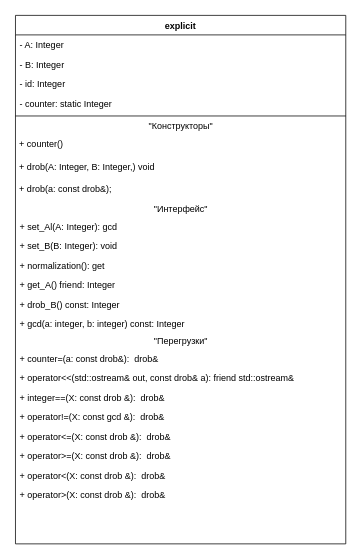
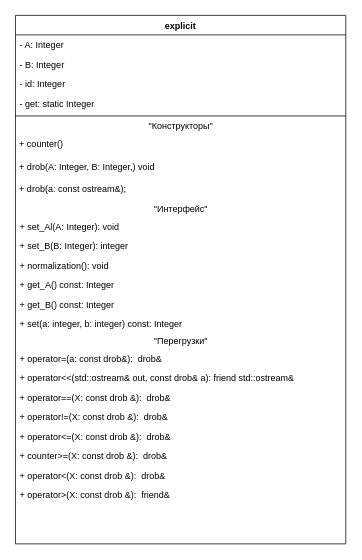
- <mxCell id="6" value="- counter: static Integer" style="text;align=left;verticalAlign=top;spacingLeft=4;spacingRight=4;overflow=hidden;rotatable=0;points=[[0,0.5],[1,0.5]];portConstraint=eastwest;rounded=0;shadow=0;html=0;" parent="2" vertex="1"><mxGeometry y="104" width="440" height="26" as="geometry" /></mxCell>
+ <mxCell id="6" value="- get: static Integer" style="text;align=left;verticalAlign=top;spacingLeft=4;spacingRight=4;overflow=hidden;rotatable=0;points=[[0,0.5],[1,0.5]];portConstraint=eastwest;rounded=0;shadow=0;html=0;" parent="2" vertex="1"><mxGeometry y="104" width="440" height="26" as="geometry" /></mxCell>
- <mxCell id="11" value="&amp;nbsp;+ drob(a&lt;span&gt;: const drob&amp;amp;&lt;/span&gt;);" style="text;whiteSpace=wrap;html=1;" parent="2" vertex="1"><mxGeometry y="218" width="440" height="30" as="geometry" /></mxCell>
+ <mxCell id="11" value="&amp;nbsp;+ drob(a&lt;span&gt;: const ostream&amp;amp;&lt;/span&gt;);" style="text;whiteSpace=wrap;html=1;" parent="2" vertex="1"><mxGeometry y="218" width="440" height="30" as="geometry" /></mxCell>
- <mxCell id="13" value="+ set_Al(A: Integer): gcd " style="text;strokeColor=none;fillColor=none;align=left;verticalAlign=top;spacingLeft=4;spacingRight=4;overflow=hidden;rotatable=0;points=[[0,0.5],[1,0.5]];portConstraint=eastwest;" parent="2" vertex="1"><mxGeometry y="268" width="440" height="26" as="geometry" /></mxCell>
+ <mxCell id="13" value="+ set_Al(A: Integer): void " style="text;strokeColor=none;fillColor=none;align=left;verticalAlign=top;spacingLeft=4;spacingRight=4;overflow=hidden;rotatable=0;points=[[0,0.5],[1,0.5]];portConstraint=eastwest;" parent="2" vertex="1"><mxGeometry y="268" width="440" height="26" as="geometry" /></mxCell>
- <mxCell id="14" value="+ set_B(B: Integer): void " style="text;strokeColor=none;fillColor=none;align=left;verticalAlign=top;spacingLeft=4;spacingRight=4;overflow=hidden;rotatable=0;points=[[0,0.5],[1,0.5]];portConstraint=eastwest;" parent="2" vertex="1"><mxGeometry y="294" width="440" height="26" as="geometry" /></mxCell>
+ <mxCell id="14" value="+ set_B(B: Integer): integer " style="text;strokeColor=none;fillColor=none;align=left;verticalAlign=top;spacingLeft=4;spacingRight=4;overflow=hidden;rotatable=0;points=[[0,0.5],[1,0.5]];portConstraint=eastwest;" parent="2" vertex="1"><mxGeometry y="294" width="440" height="26" as="geometry" /></mxCell>
- <mxCell id="15" value="+ normalization(): get " style="text;strokeColor=none;fillColor=none;align=left;verticalAlign=top;spacingLeft=4;spacingRight=4;overflow=hidden;rotatable=0;points=[[0,0.5],[1,0.5]];portConstraint=eastwest;" parent="2" vertex="1"><mxGeometry y="320" width="440" height="26" as="geometry" /></mxCell>
+ <mxCell id="15" value="+ normalization(): void " style="text;strokeColor=none;fillColor=none;align=left;verticalAlign=top;spacingLeft=4;spacingRight=4;overflow=hidden;rotatable=0;points=[[0,0.5],[1,0.5]];portConstraint=eastwest;" parent="2" vertex="1"><mxGeometry y="320" width="440" height="26" as="geometry" /></mxCell>
- <mxCell id="16" value="+ get_A() friend: Integer" style="text;strokeColor=none;fillColor=none;align=left;verticalAlign=top;spacingLeft=4;spacingRight=4;overflow=hidden;rotatable=0;points=[[0,0.5],[1,0.5]];portConstraint=eastwest;" parent="2" vertex="1"><mxGeometry y="346" width="440" height="26" as="geometry" /></mxCell>
+ <mxCell id="16" value="+ get_A() const: Integer" style="text;strokeColor=none;fillColor=none;align=left;verticalAlign=top;spacingLeft=4;spacingRight=4;overflow=hidden;rotatable=0;points=[[0,0.5],[1,0.5]];portConstraint=eastwest;" parent="2" vertex="1"><mxGeometry y="346" width="440" height="26" as="geometry" /></mxCell>
- <mxCell id="17" value="+ drob_B() const: Integer        " style="text;strokeColor=none;fillColor=none;align=left;verticalAlign=top;spacingLeft=4;spacingRight=4;overflow=hidden;rotatable=0;points=[[0,0.5],[1,0.5]];portConstraint=eastwest;" parent="2" vertex="1"><mxGeometry y="372" width="440" height="26" as="geometry" /></mxCell>
+ <mxCell id="17" value="+ get_B() const: Integer        " style="text;strokeColor=none;fillColor=none;align=left;verticalAlign=top;spacingLeft=4;spacingRight=4;overflow=hidden;rotatable=0;points=[[0,0.5],[1,0.5]];portConstraint=eastwest;" parent="2" vertex="1"><mxGeometry y="372" width="440" height="26" as="geometry" /></mxCell>
- <mxCell id="18" value="+ gcd(a: integer, b: integer) const: Integer        " style="text;strokeColor=none;fillColor=none;align=left;verticalAlign=top;spacingLeft=4;spacingRight=4;overflow=hidden;rotatable=0;points=[[0,0.5],[1,0.5]];portConstraint=eastwest;" parent="2" vertex="1"><mxGeometry y="398" width="440" height="26" as="geometry" /></mxCell>
+ <mxCell id="18" value="+ set(a: integer, b: integer) const: Integer        " style="text;strokeColor=none;fillColor=none;align=left;verticalAlign=top;spacingLeft=4;spacingRight=4;overflow=hidden;rotatable=0;points=[[0,0.5],[1,0.5]];portConstraint=eastwest;" parent="2" vertex="1"><mxGeometry y="398" width="440" height="26" as="geometry" /></mxCell>
- <mxCell id="20" value="+ counter=(a: const drob&amp;):  drob&amp;" style="text;strokeColor=none;fillColor=none;align=left;verticalAlign=top;spacingLeft=4;spacingRight=4;overflow=hidden;rotatable=0;points=[[0,0.5],[1,0.5]];portConstraint=eastwest;" parent="2" vertex="1"><mxGeometry y="444" width="440" height="26" as="geometry" /></mxCell>
+ <mxCell id="20" value="+ operator=(a: const drob&amp;):  drob&amp;" style="text;strokeColor=none;fillColor=none;align=left;verticalAlign=top;spacingLeft=4;spacingRight=4;overflow=hidden;rotatable=0;points=[[0,0.5],[1,0.5]];portConstraint=eastwest;" parent="2" vertex="1"><mxGeometry y="444" width="440" height="26" as="geometry" /></mxCell>
- <mxCell id="22" value="+ integer==(X: const drob &amp;):  drob&amp;" style="text;strokeColor=none;fillColor=none;align=left;verticalAlign=top;spacingLeft=4;spacingRight=4;overflow=hidden;rotatable=0;points=[[0,0.5],[1,0.5]];portConstraint=eastwest;" parent="2" vertex="1"><mxGeometry y="496" width="440" height="26" as="geometry" /></mxCell>
+ <mxCell id="22" value="+ operator==(X: const drob &amp;):  drob&amp;" style="text;strokeColor=none;fillColor=none;align=left;verticalAlign=top;spacingLeft=4;spacingRight=4;overflow=hidden;rotatable=0;points=[[0,0.5],[1,0.5]];portConstraint=eastwest;" parent="2" vertex="1"><mxGeometry y="496" width="440" height="26" as="geometry" /></mxCell>
- <mxCell id="23" value="+ operator!=(X: const gcd &amp;):  drob&amp;" style="text;strokeColor=none;fillColor=none;align=left;verticalAlign=top;spacingLeft=4;spacingRight=4;overflow=hidden;rotatable=0;points=[[0,0.5],[1,0.5]];portConstraint=eastwest;" parent="2" vertex="1"><mxGeometry y="522" width="440" height="26" as="geometry" /></mxCell>
+ <mxCell id="23" value="+ operator!=(X: const drob &amp;):  drob&amp;" style="text;strokeColor=none;fillColor=none;align=left;verticalAlign=top;spacingLeft=4;spacingRight=4;overflow=hidden;rotatable=0;points=[[0,0.5],[1,0.5]];portConstraint=eastwest;" parent="2" vertex="1"><mxGeometry y="522" width="440" height="26" as="geometry" /></mxCell>
- <mxCell id="25" value="+ operator&gt;=(X: const drob &amp;):  drob&amp;" style="text;strokeColor=none;fillColor=none;align=left;verticalAlign=top;spacingLeft=4;spacingRight=4;overflow=hidden;rotatable=0;points=[[0,0.5],[1,0.5]];portConstraint=eastwest;" parent="2" vertex="1"><mxGeometry y="574" width="440" height="26" as="geometry" /></mxCell>
+ <mxCell id="25" value="+ counter&gt;=(X: const drob &amp;):  drob&amp;" style="text;strokeColor=none;fillColor=none;align=left;verticalAlign=top;spacingLeft=4;spacingRight=4;overflow=hidden;rotatable=0;points=[[0,0.5],[1,0.5]];portConstraint=eastwest;" parent="2" vertex="1"><mxGeometry y="574" width="440" height="26" as="geometry" /></mxCell>
- <mxCell id="27" value="+ operator&gt;(X: const drob &amp;):  drob&amp;" style="text;strokeColor=none;fillColor=none;align=left;verticalAlign=top;spacingLeft=4;spacingRight=4;overflow=hidden;rotatable=0;points=[[0,0.5],[1,0.5]];portConstraint=eastwest;" parent="2" vertex="1"><mxGeometry y="626" width="440" height="26" as="geometry" /></mxCell>
+ <mxCell id="27" value="+ operator&gt;(X: const drob &amp;):  friend&amp;" style="text;strokeColor=none;fillColor=none;align=left;verticalAlign=top;spacingLeft=4;spacingRight=4;overflow=hidden;rotatable=0;points=[[0,0.5],[1,0.5]];portConstraint=eastwest;" parent="2" vertex="1"><mxGeometry y="626" width="440" height="26" as="geometry" /></mxCell>
